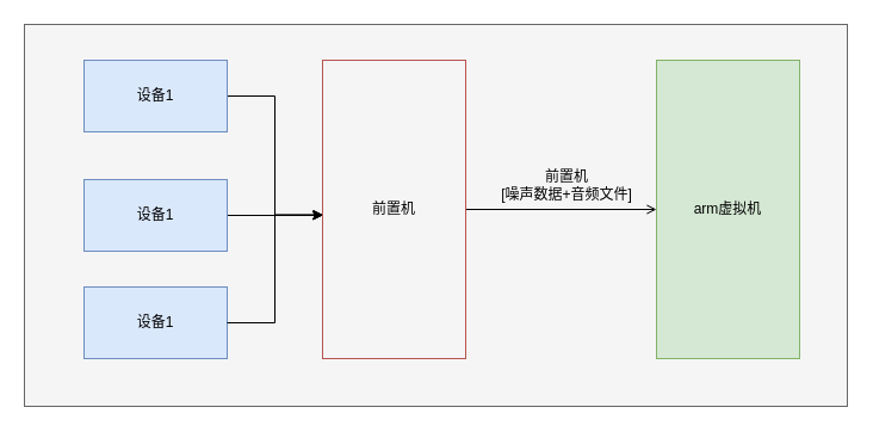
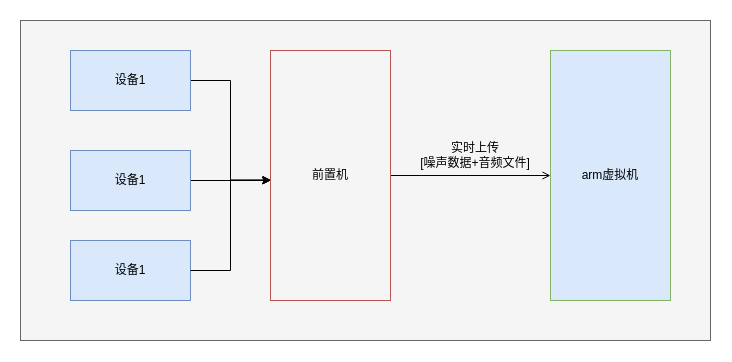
- <mxCell id="12" value="前置机&lt;div&gt;[噪声数据+音频文件]&lt;/div&gt;" style="text;html=1;align=center;verticalAlign=middle;whiteSpace=wrap;rounded=0;" vertex="1" parent="1"><mxGeometry x="390" y="150" width="170" height="10" as="geometry" /></mxCell>
+ <mxCell id="12" value="实时上传&lt;div&gt;[噪声数据+音频文件]&lt;/div&gt;" style="text;html=1;align=center;verticalAlign=middle;whiteSpace=wrap;rounded=0;" vertex="1" parent="1"><mxGeometry x="390" y="150" width="170" height="10" as="geometry" /></mxCell>
- <mxCell id="10" value="arm虚拟机" style="rounded=0;whiteSpace=wrap;html=1;fillColor=#d5e8d4;strokeColor=#82b366;" vertex="1" parent="1"><mxGeometry x="550" y="50" width="120" height="250" as="geometry" /></mxCell>
+ <mxCell id="10" value="arm虚拟机" style="rounded=0;whiteSpace=wrap;html=1;fillColor=#dae8fc;strokeColor=#82b366;" vertex="1" parent="1"><mxGeometry x="550" y="50" width="120" height="250" as="geometry" /></mxCell>
